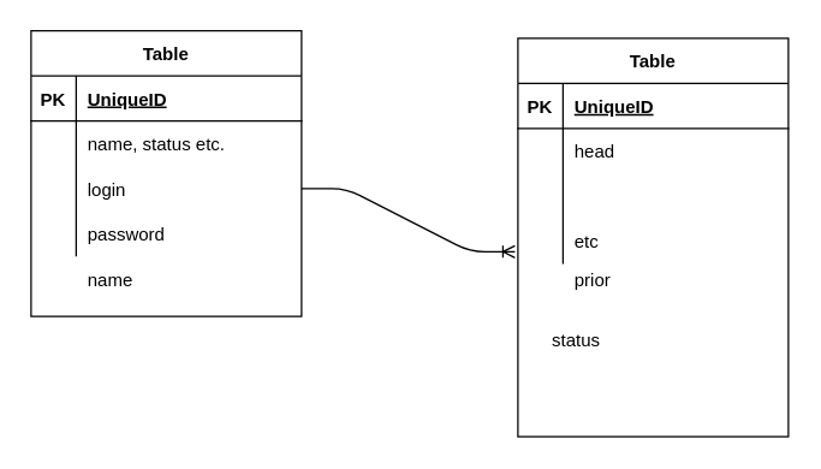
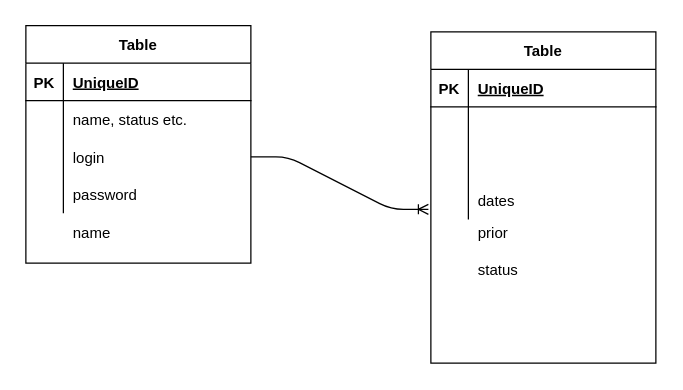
- <mxCell id="8" value="head   " style="shape=partialRectangle;connectable=0;fillColor=none;top=0;left=0;bottom=0;right=0;align=left;spacingLeft=6;overflow=hidden;" vertex="1" parent="6"><mxGeometry x="30" width="150" height="30" as="geometry" /></mxCell>
- <mxCell id="13" value="etc" style="shape=partialRectangle;connectable=0;fillColor=none;top=0;left=0;bottom=0;right=0;align=left;spacingLeft=6;overflow=hidden;" vertex="1" parent="11"><mxGeometry x="30" width="150" height="30" as="geometry" /></mxCell>
+ <mxCell id="13" value="dates" style="shape=partialRectangle;connectable=0;fillColor=none;top=0;left=0;bottom=0;right=0;align=left;spacingLeft=6;overflow=hidden;" vertex="1" parent="11"><mxGeometry x="30" width="150" height="30" as="geometry" /></mxCell>
- <mxCell id="29" value="status" style="shape=partialRectangle;connectable=0;fillColor=none;top=0;left=0;bottom=0;right=0;align=left;spacingLeft=6;overflow=hidden;" vertex="1" parent="1"><mxGeometry x="359" y="210" width="150" height="30" as="geometry" /></mxCell>
+ <mxCell id="29" value="status" style="shape=partialRectangle;connectable=0;fillColor=none;top=0;left=0;bottom=0;right=0;align=left;spacingLeft=6;overflow=hidden;" vertex="1" parent="1"><mxGeometry x="374" y="200" width="150" height="30" as="geometry" /></mxCell>
